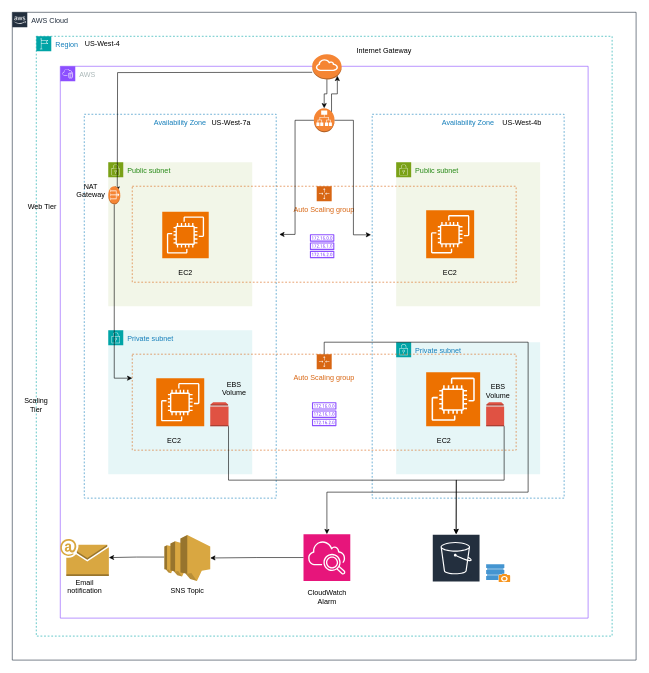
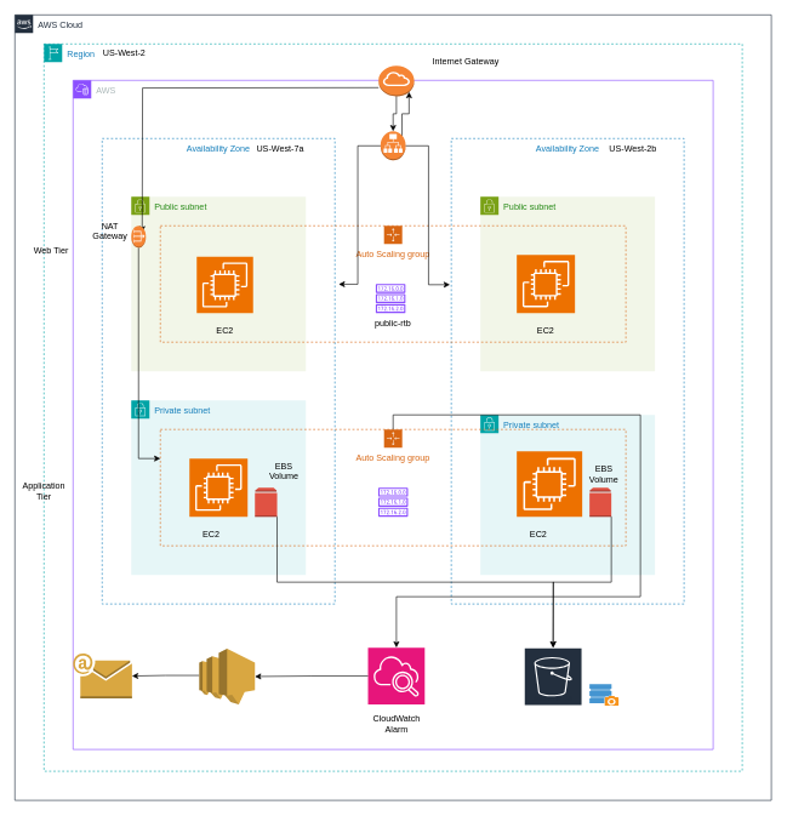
- <mxCell id="5" value="US-West-4" style="text;html=1;align=center;verticalAlign=middle;whiteSpace=wrap;rounded=0;" parent="3" vertex="1"><mxGeometry x="61" y="-10" width="99" height="45" as="geometry" /></mxCell>
+ <mxCell id="5" value="US-West-2" style="text;html=1;align=center;verticalAlign=middle;whiteSpace=wrap;rounded=0;" parent="3" vertex="1"><mxGeometry x="61" y="-10" width="99" height="45" as="geometry" /></mxCell>
- <mxCell id="12" value="US-West-4b" style="text;html=1;align=center;verticalAlign=middle;whiteSpace=wrap;rounded=0;" parent="8" vertex="1"><mxGeometry x="690" y="80" width="160" height="30" as="geometry" /></mxCell>
+ <mxCell id="12" value="US-West-2b" style="text;html=1;align=center;verticalAlign=middle;whiteSpace=wrap;rounded=0;" parent="8" vertex="1"><mxGeometry x="690" y="80" width="160" height="30" as="geometry" /></mxCell>
+ <mxCell id="23" value="public-rtb" style="text;html=1;align=center;verticalAlign=middle;whiteSpace=wrap;rounded=0;" parent="18" vertex="1"><mxGeometry x="290" y="120" width="60" height="30" as="geometry" /></mxCell>
- <mxCell id="7" value="Scaling Tier" style="text;html=1;align=center;verticalAlign=middle;whiteSpace=wrap;rounded=0;" parent="3" vertex="1"><mxGeometry x="-30" y="600" width="60" height="30" as="geometry" /></mxCell>
+ <mxCell id="7" value="Application Tier" style="text;html=1;align=center;verticalAlign=middle;whiteSpace=wrap;rounded=0;" parent="3" vertex="1"><mxGeometry x="-30" y="600" width="60" height="30" as="geometry" /></mxCell>
- <mxCell id="55" value="&lt;div&gt;Email notification&lt;/div&gt;&lt;div&gt;&lt;br&gt;&lt;/div&gt;" style="text;html=1;align=center;verticalAlign=middle;whiteSpace=wrap;rounded=0;" parent="8" vertex="1"><mxGeometry x="10.5" y="860" width="60" height="30" as="geometry" /></mxCell>
- <mxCell id="51" value="SNS Topic" style="text;html=1;align=center;verticalAlign=middle;whiteSpace=wrap;rounded=0;" parent="8" vertex="1"><mxGeometry x="181.75" y="860" width="60" height="30" as="geometry" /></mxCell>
